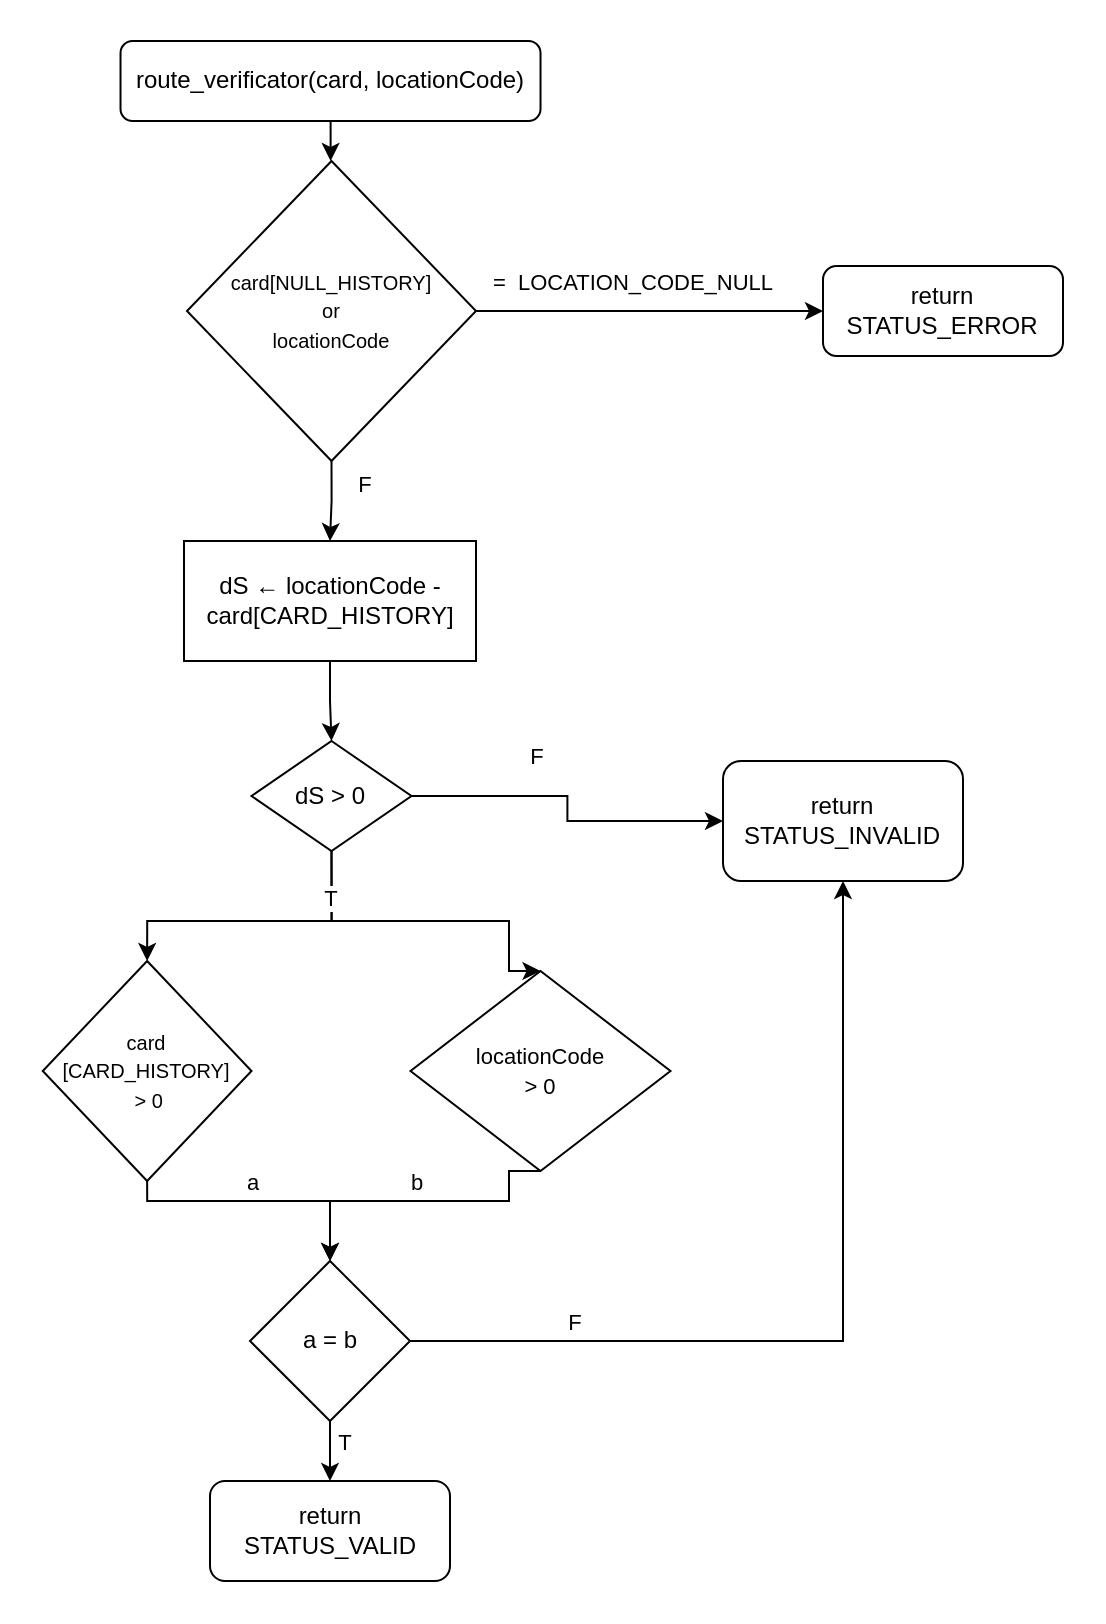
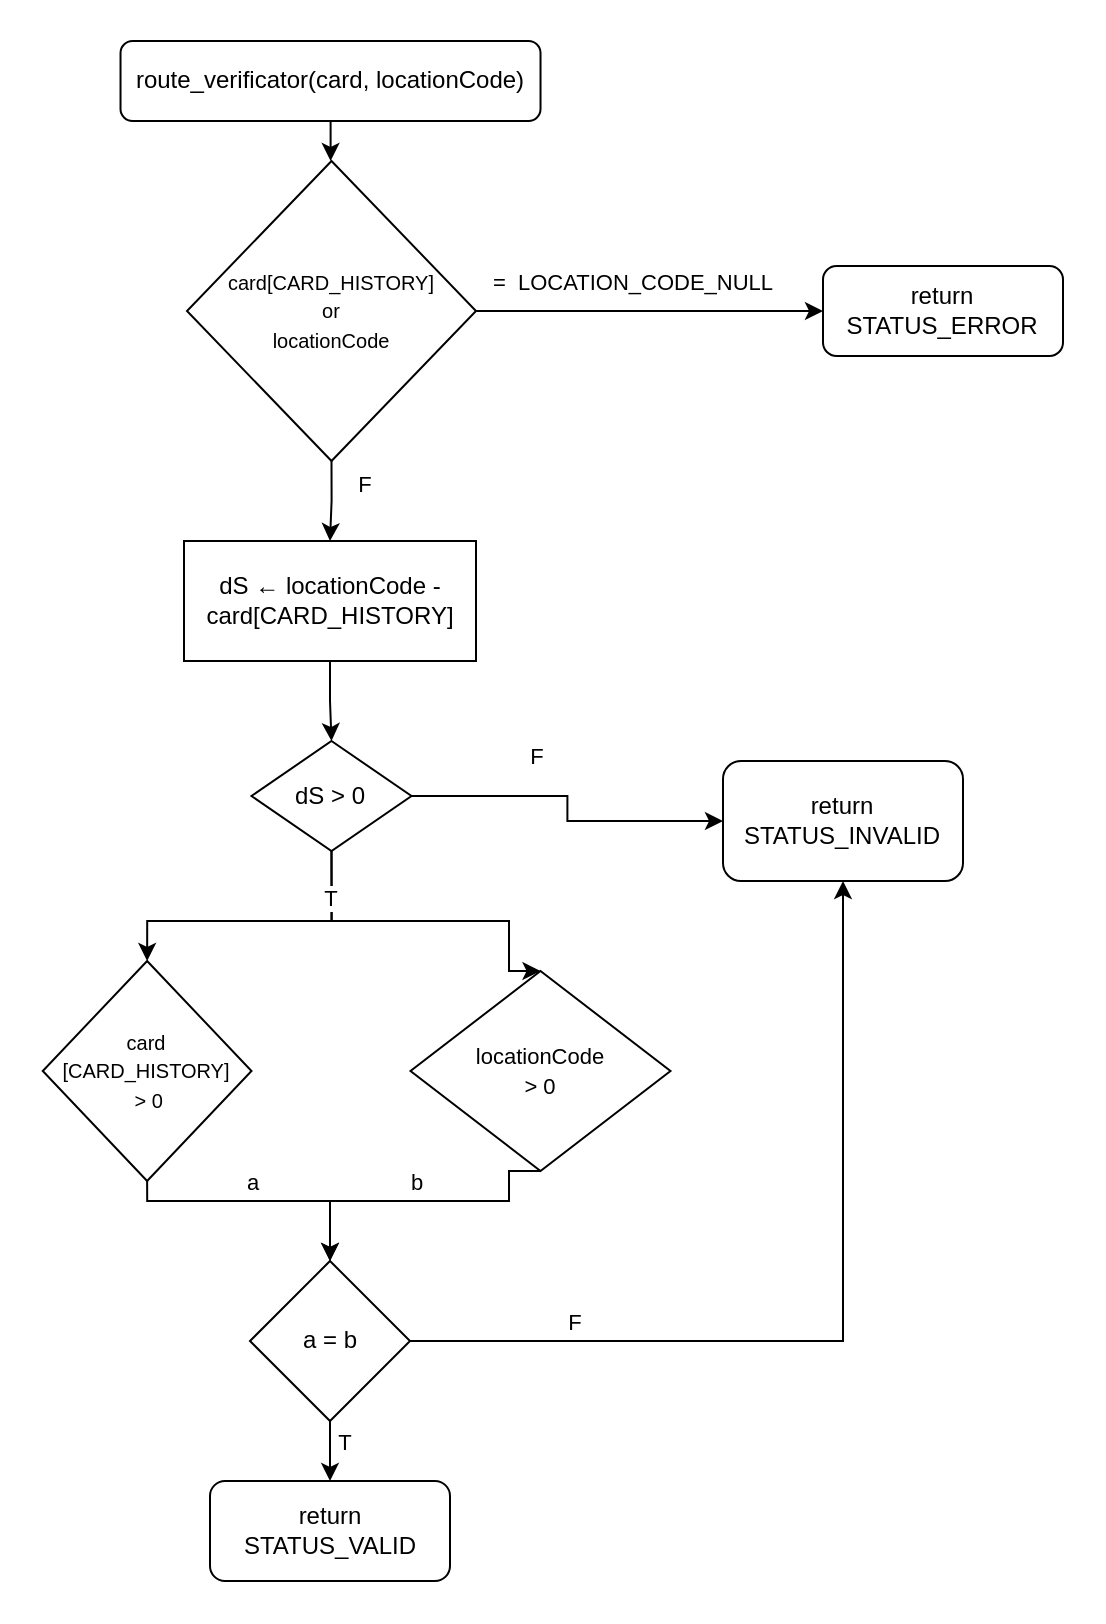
- <mxCell id="8" value="&lt;font style=&quot;font-size: 10px;&quot;&gt;card[NULL_HISTORY]&lt;/font&gt;&lt;div&gt;&lt;span style=&quot;font-size: 10px;&quot;&gt;or&lt;/span&gt;&lt;/div&gt;&lt;div&gt;&lt;span style=&quot;font-size: 10px;&quot;&gt;locationCode&lt;/span&gt;&lt;/div&gt;" style="rhombus;whiteSpace=wrap;html=1;" vertex="1" parent="1"><mxGeometry x="93" y="80" width="144.5" height="150" as="geometry" /></mxCell>
+ <mxCell id="8" value="&lt;font style=&quot;font-size: 10px;&quot;&gt;card[CARD_HISTORY]&lt;/font&gt;&lt;div&gt;&lt;span style=&quot;font-size: 10px;&quot;&gt;or&lt;/span&gt;&lt;/div&gt;&lt;div&gt;&lt;span style=&quot;font-size: 10px;&quot;&gt;locationCode&lt;/span&gt;&lt;/div&gt;" style="rhombus;whiteSpace=wrap;html=1;" vertex="1" parent="1"><mxGeometry x="93" y="80" width="144.5" height="150" as="geometry" /></mxCell>
